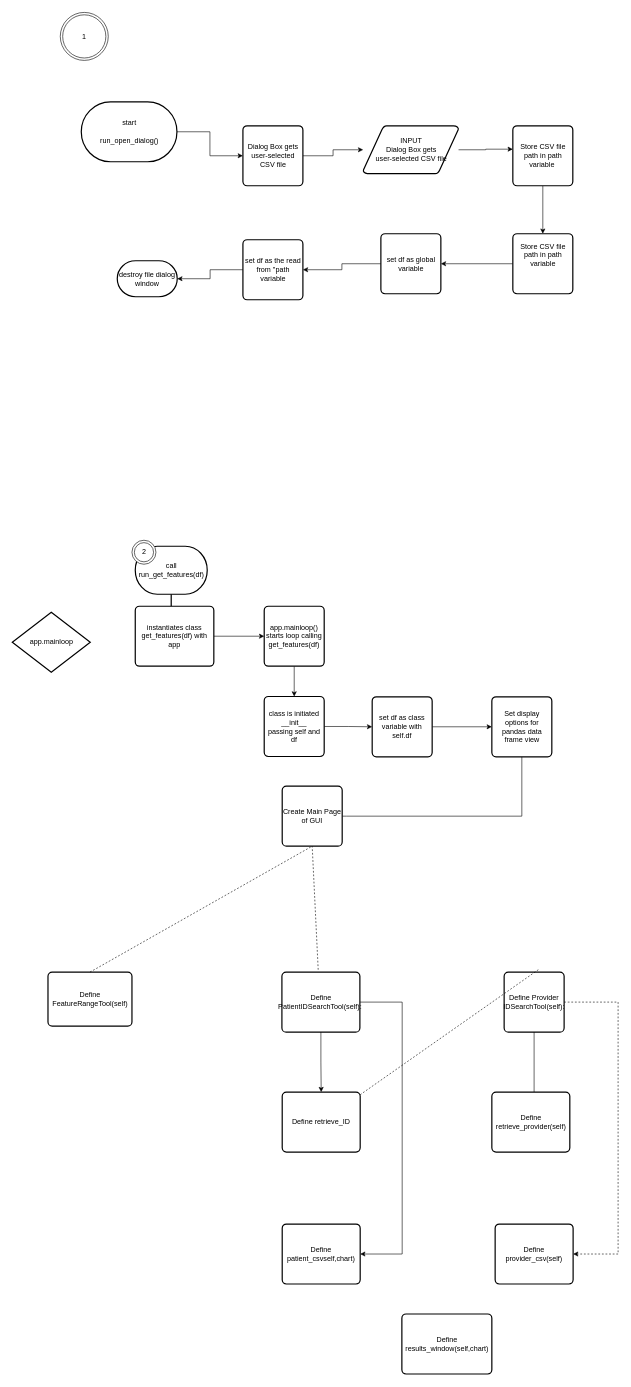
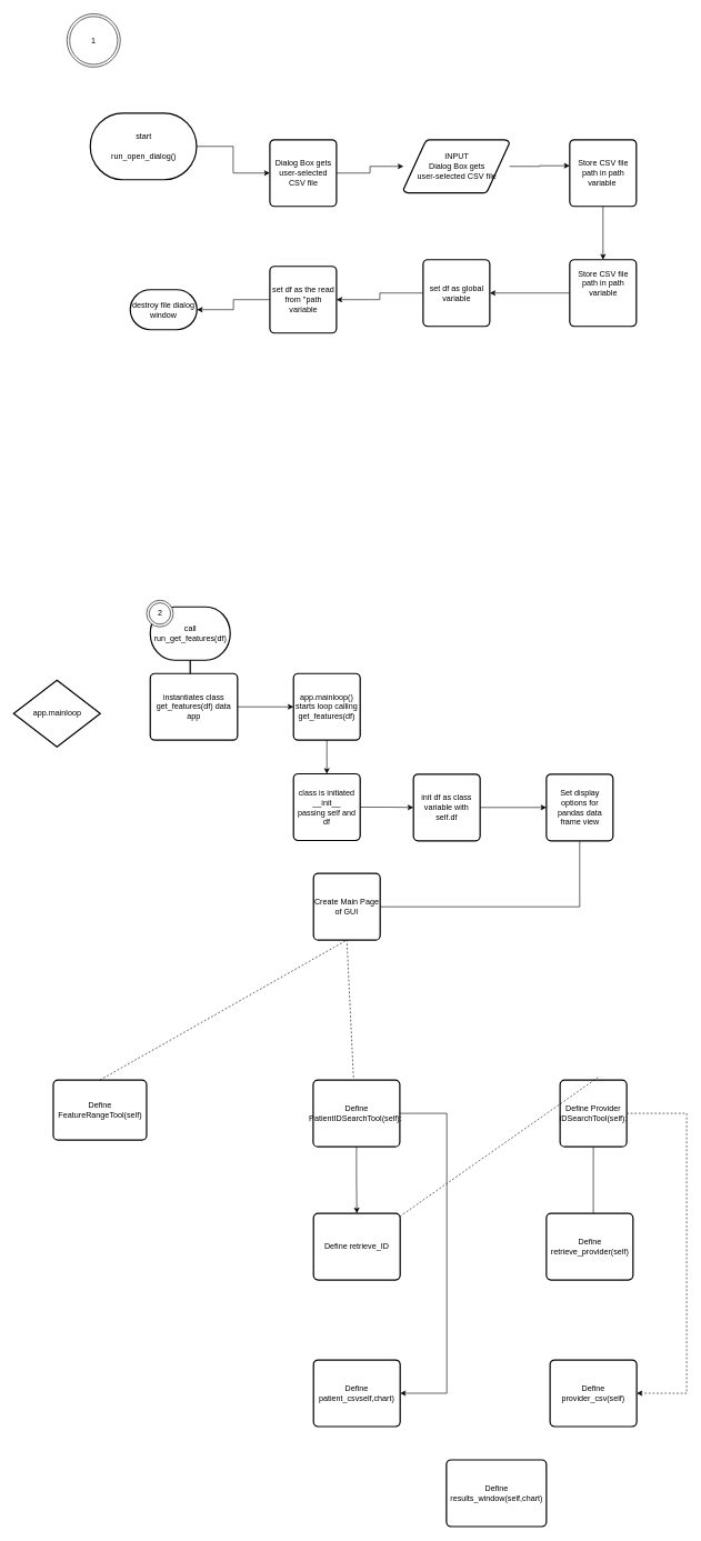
- <mxCell id="11" value="instantiates class get_features(df) with app " style="rounded=1;whiteSpace=wrap;html=1;absoluteArcSize=1;arcSize=14;strokeWidth=2;" vertex="1" parent="1"><mxGeometry x="225" y="1010" width="131" height="100" as="geometry" /></mxCell>
+ <mxCell id="11" value="instantiates class get_features(df) data app " style="rounded=1;whiteSpace=wrap;html=1;absoluteArcSize=1;arcSize=14;strokeWidth=2;" vertex="1" parent="1"><mxGeometry x="225" y="1010" width="131" height="100" as="geometry" /></mxCell>
- <mxCell id="19" value="&lt;div&gt;set df as class variable with self.df &lt;br&gt;&lt;/div&gt;" style="rounded=1;whiteSpace=wrap;html=1;absoluteArcSize=1;arcSize=14;strokeWidth=2;" vertex="1" parent="1"><mxGeometry x="620" y="1161" width="100" height="100" as="geometry" /></mxCell>
+ <mxCell id="19" value="&lt;div&gt;init df as class variable with self.df &lt;br&gt;&lt;/div&gt;" style="rounded=1;whiteSpace=wrap;html=1;absoluteArcSize=1;arcSize=14;strokeWidth=2;" vertex="1" parent="1"><mxGeometry x="620" y="1161" width="100" height="100" as="geometry" /></mxCell>
